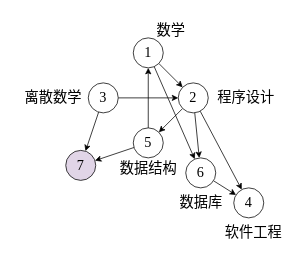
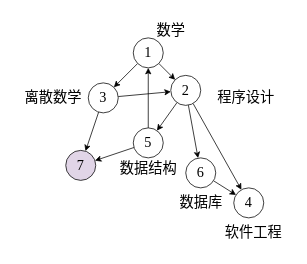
- <mxCell id="11" value="2" style="ellipse;whiteSpace=wrap;html=1;fontFamily=Times New Roman;fontSize=19;" parent="1" vertex="1"><mxGeometry x="237" y="110" width="40" height="40" as="geometry" /></mxCell>
+ <mxCell id="11" value="2" style="ellipse;whiteSpace=wrap;html=1;fontFamily=Times New Roman;fontSize=19;" parent="1" vertex="1"><mxGeometry x="227" y="100" width="40" height="40" as="geometry" /></mxCell>
- <mxCell id="2" style="edgeStyle=none;html=1;" parent="1" source="4" target="17" edge="1"><mxGeometry relative="1" as="geometry" /></mxCell>
+ <mxCell id="2" style="edgeStyle=none;html=1;" parent="1" source="4" target="7" edge="1"><mxGeometry relative="1" as="geometry" /></mxCell>
